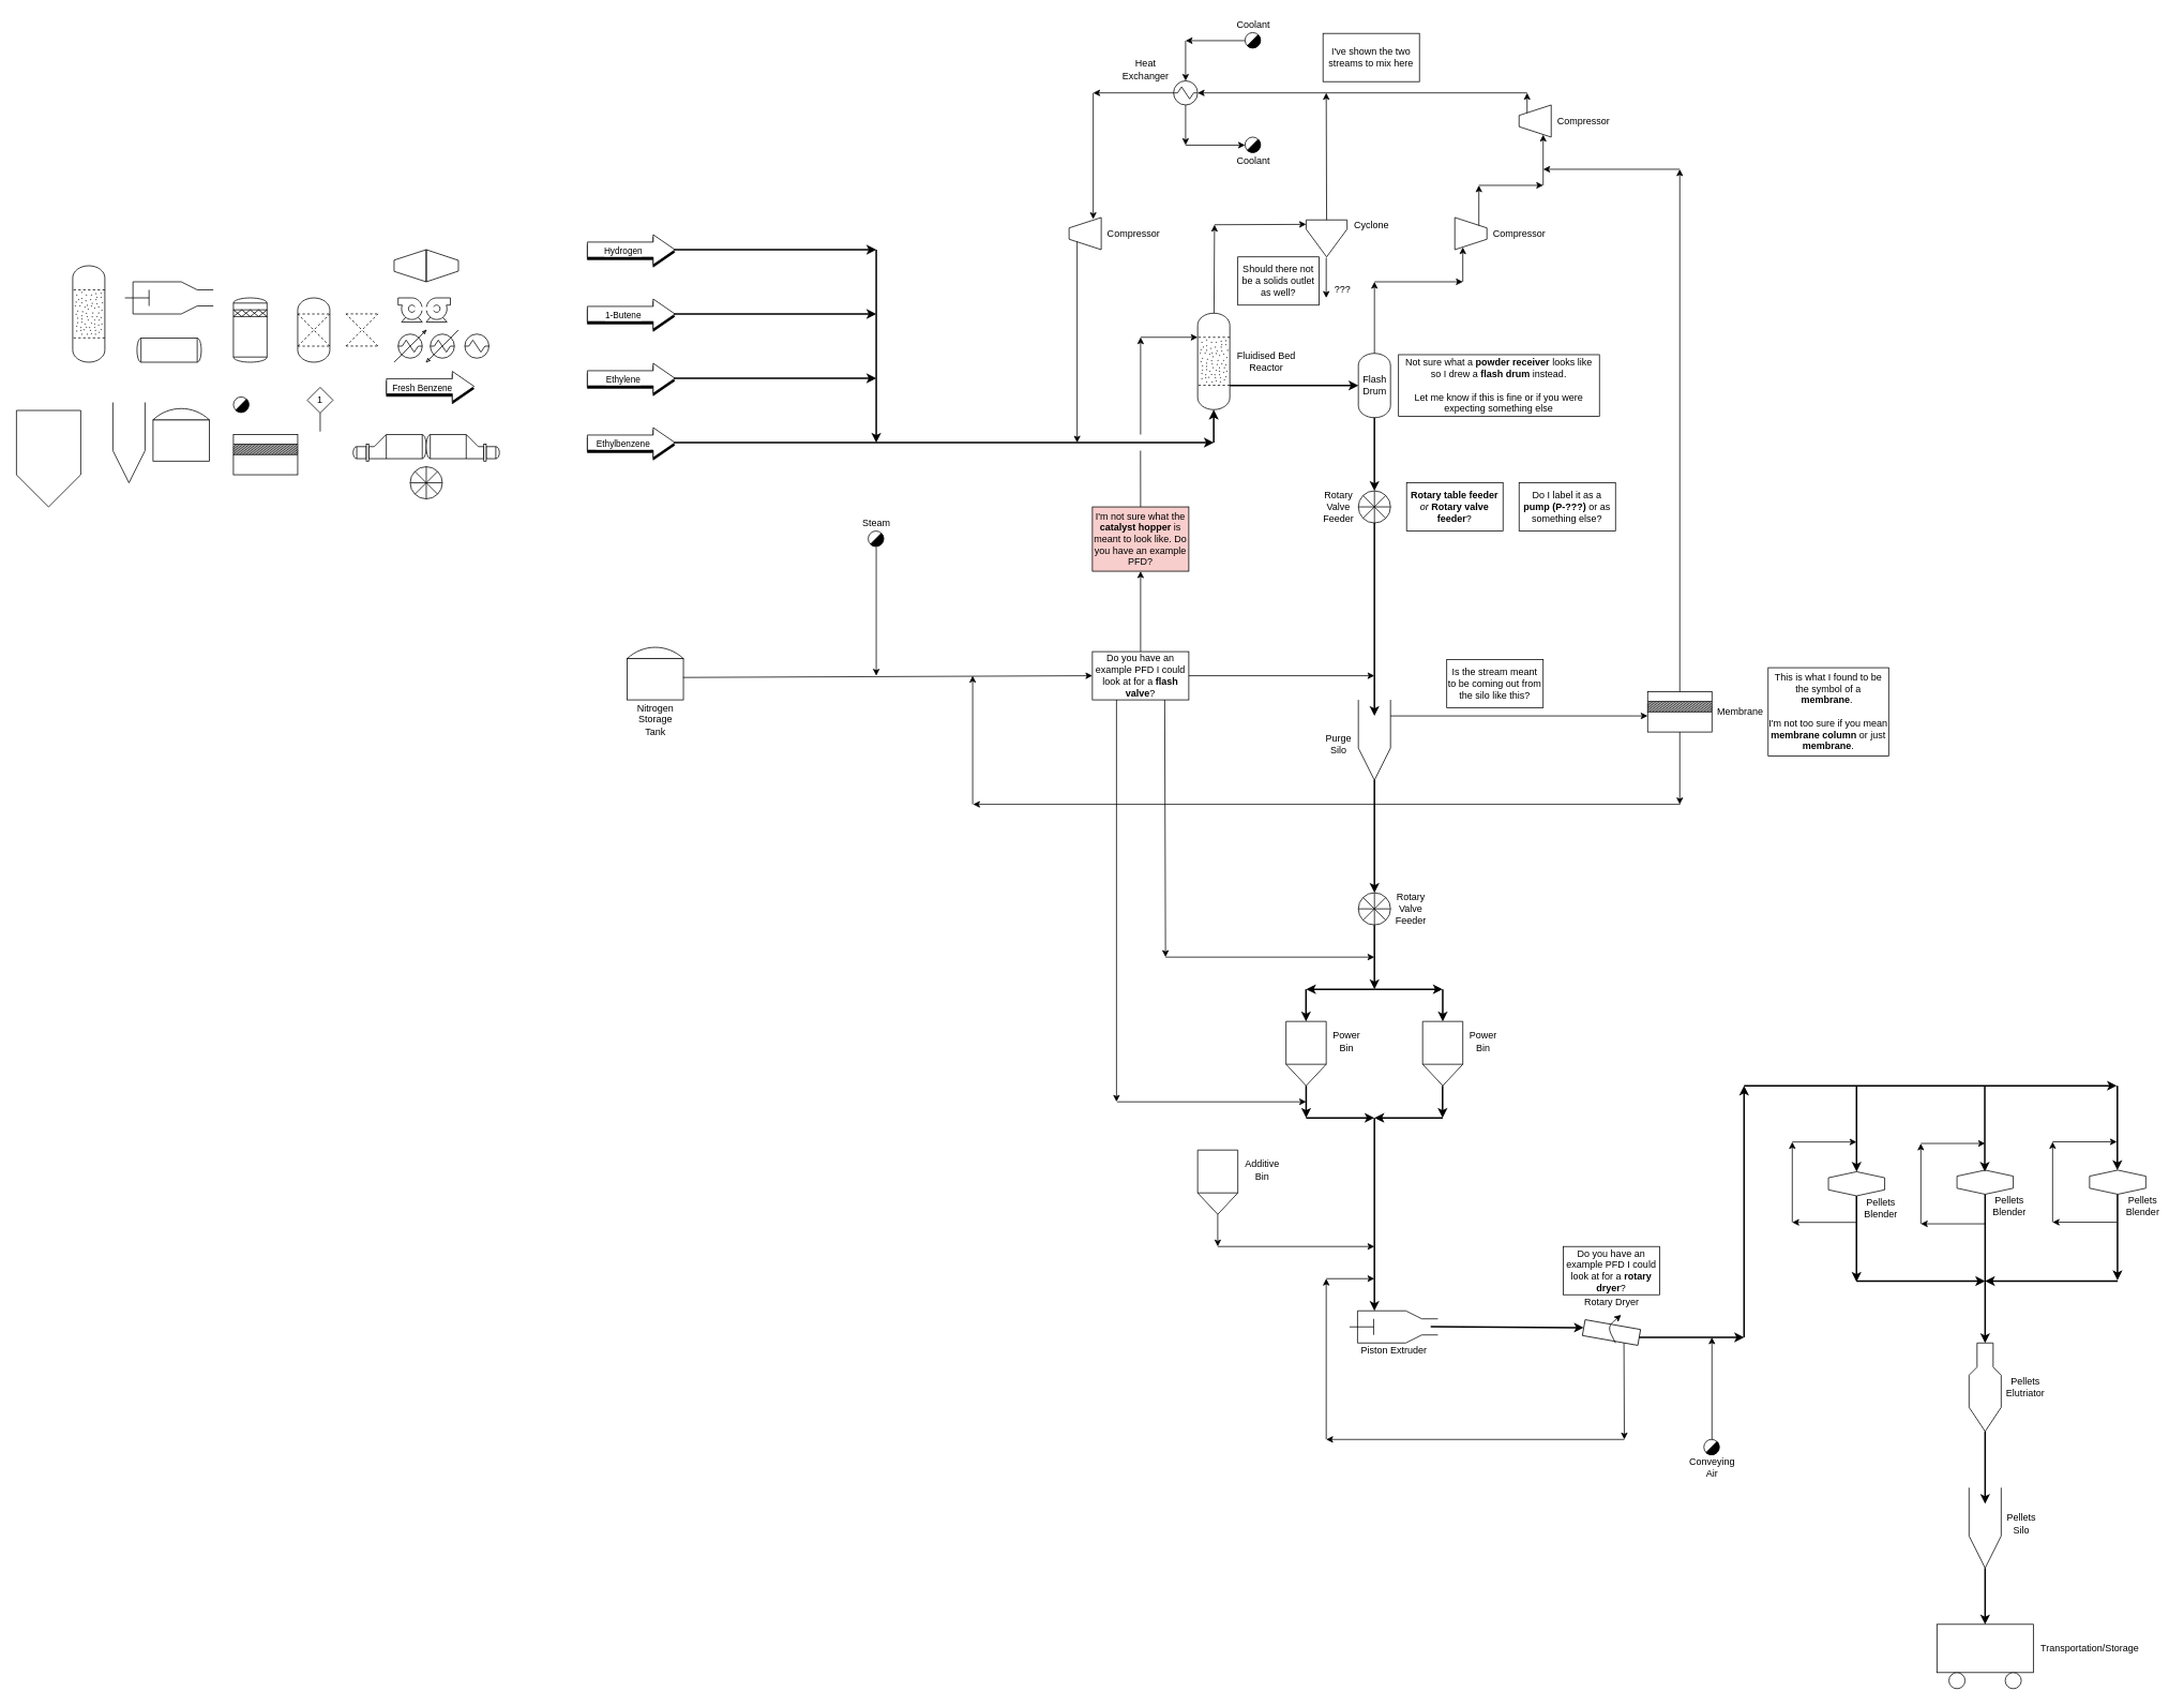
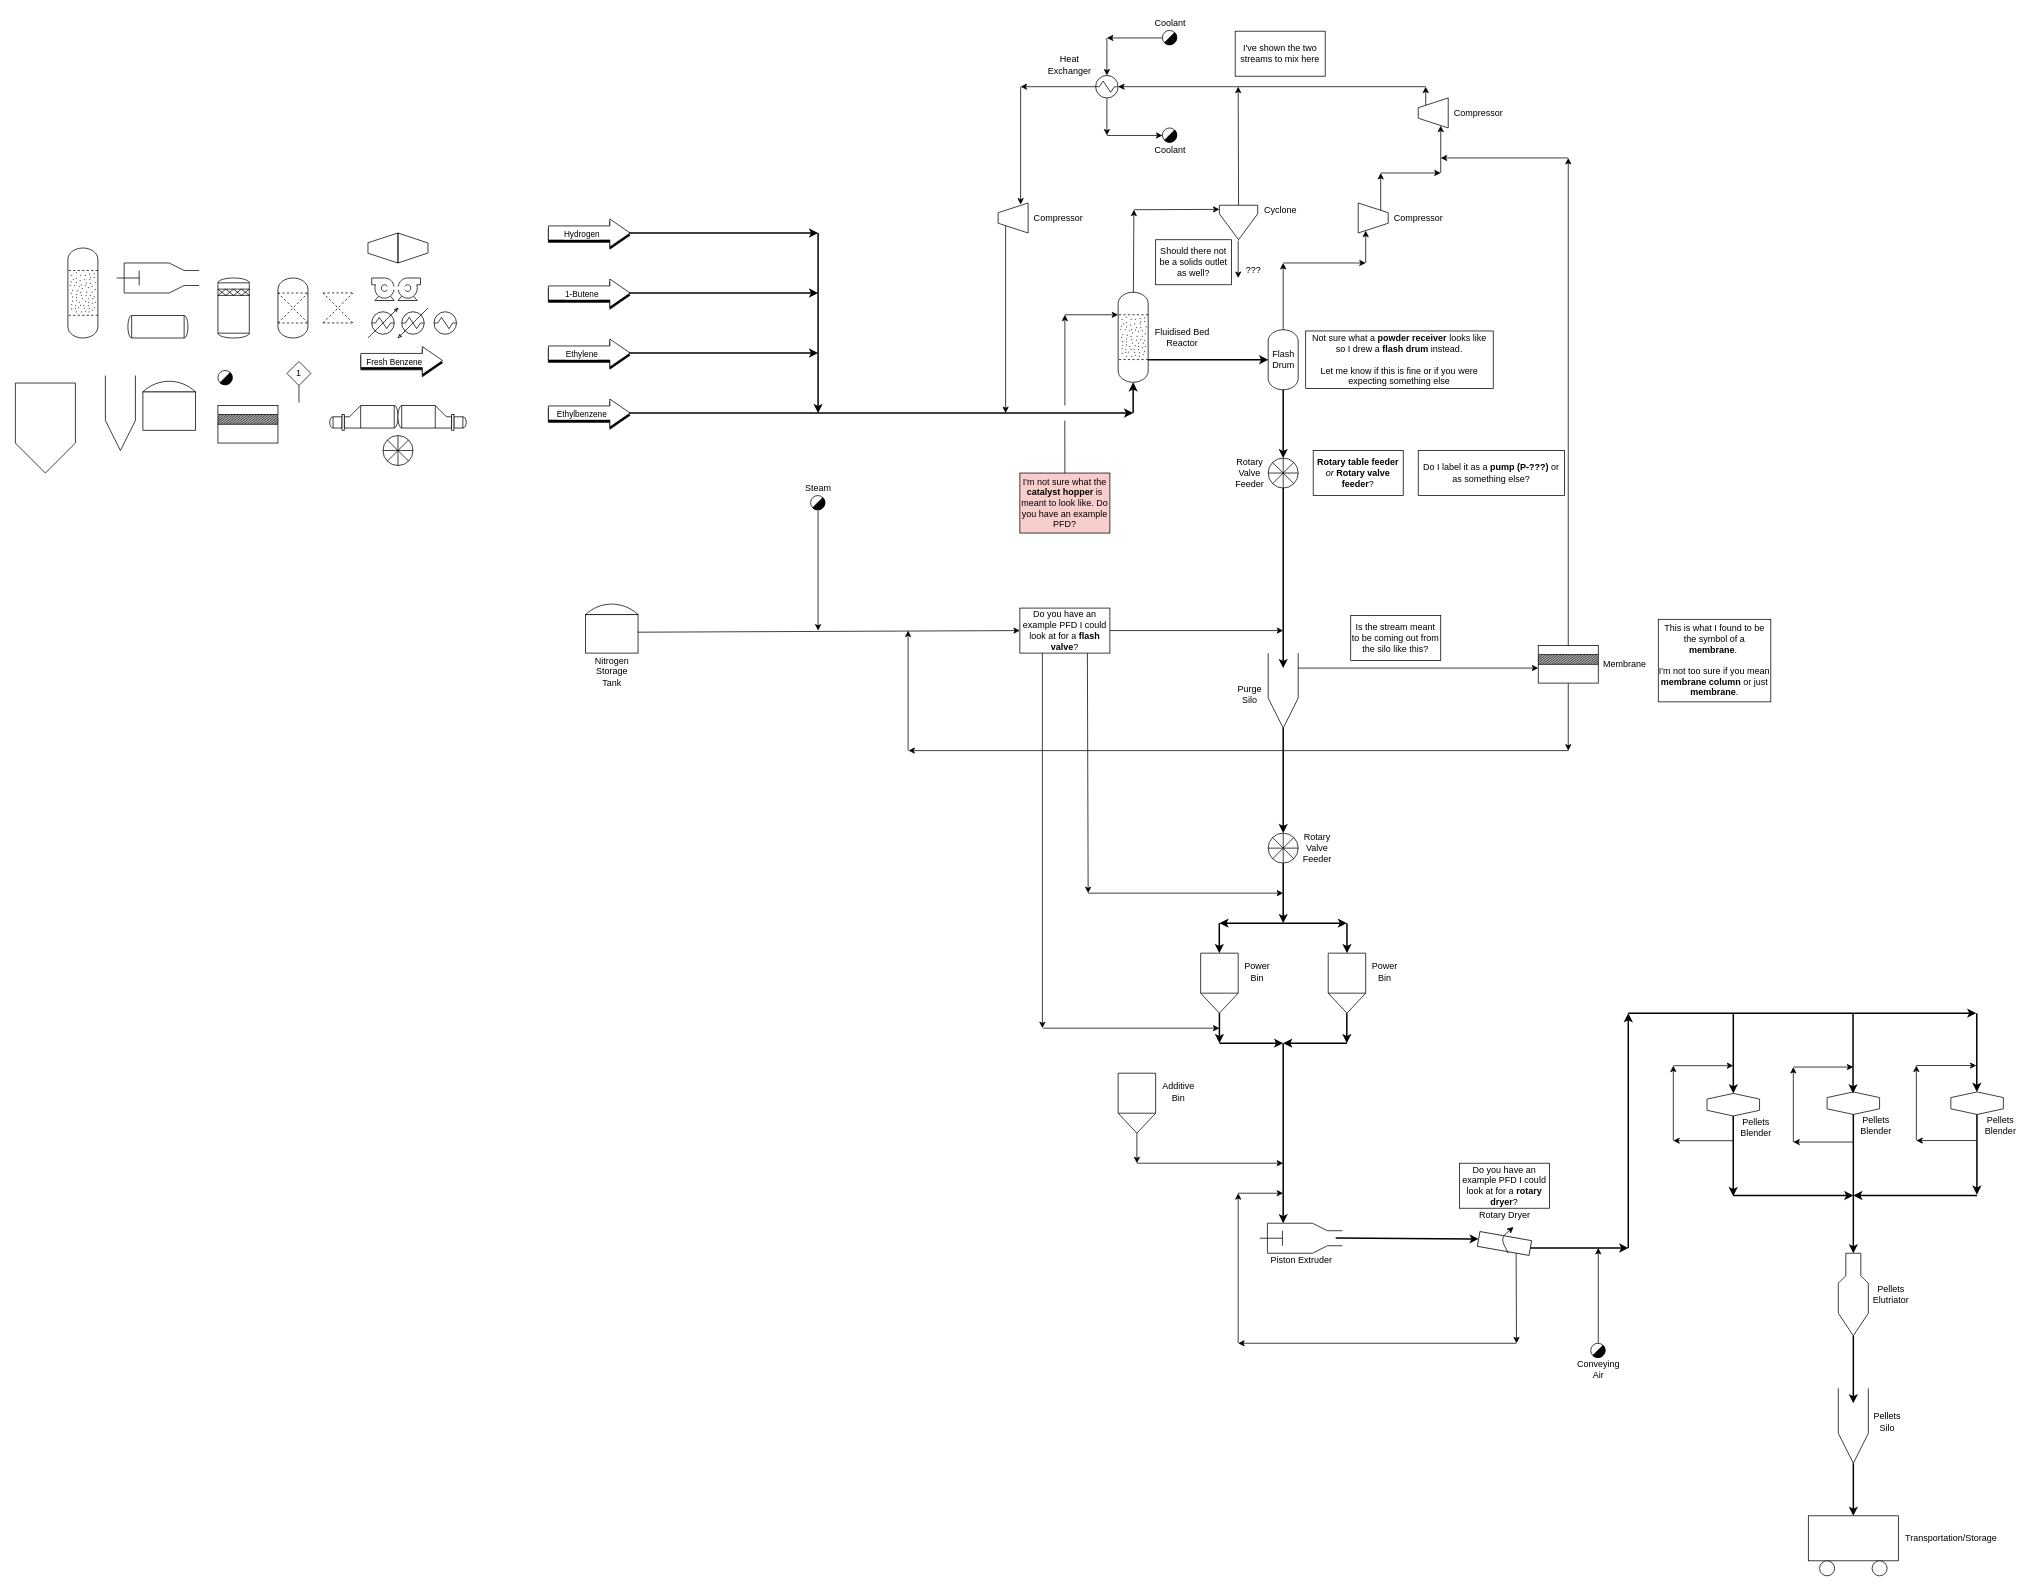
- <mxCell id="226" value="Do I label it as a &lt;b&gt;pump (P-???)&lt;/b&gt; or as something else?" style="rounded=0;whiteSpace=wrap;html=1;" vertex="1" parent="1"><mxGeometry x="1890" y="600" width="120" height="60" as="geometry" /></mxCell>
+ <mxCell id="226" value="Do I label it as a &lt;b&gt;pump (P-???)&lt;/b&gt; or as something else?" style="rounded=0;whiteSpace=wrap;html=1;" vertex="1" parent="1"><mxGeometry x="1890" y="600" width="195" height="60" as="geometry" /></mxCell>
- <mxCell id="252" value="" style="endArrow=classic;html=1;strokeWidth=1;exitX=0.5;exitY=0;exitDx=0;exitDy=0;entryX=0.5;entryY=1;entryDx=0;entryDy=0;" edge="1" parent="1" source="246" target="248"><mxGeometry width="50" height="50" relative="1" as="geometry"><mxPoint x="920" y="790" as="sourcePoint" /><mxPoint x="970" y="740" as="targetPoint" /></mxGeometry></mxCell>
- <mxCell id="547" value="This is what I found to be the symbol of a &lt;b&gt;membrane&lt;/b&gt;.&amp;nbsp;&lt;br&gt;&lt;br&gt;I'm not too sure if you mean &lt;b&gt;membrane column&lt;/b&gt; or just &lt;b&gt;membrane&lt;/b&gt;." style="whiteSpace=wrap;html=1;labelBackgroundColor=none;strokeWidth=1;fillColor=#FFFFFF;fontSize=12;" vertex="1" parent="1"><mxGeometry x="2200" y="830" width="150" height="110" as="geometry" /></mxCell>
+ <mxCell id="547" value="This is what I found to be the symbol of a &lt;b&gt;membrane&lt;/b&gt;.&amp;nbsp;&lt;br&gt;&lt;br&gt;I'm not too sure if you mean &lt;b&gt;membrane column&lt;/b&gt; or just &lt;b&gt;membrane&lt;/b&gt;." style="whiteSpace=wrap;html=1;labelBackgroundColor=none;strokeWidth=1;fillColor=#FFFFFF;fontSize=12;" vertex="1" parent="1"><mxGeometry x="2210" y="825" width="150" height="110" as="geometry" /></mxCell>
